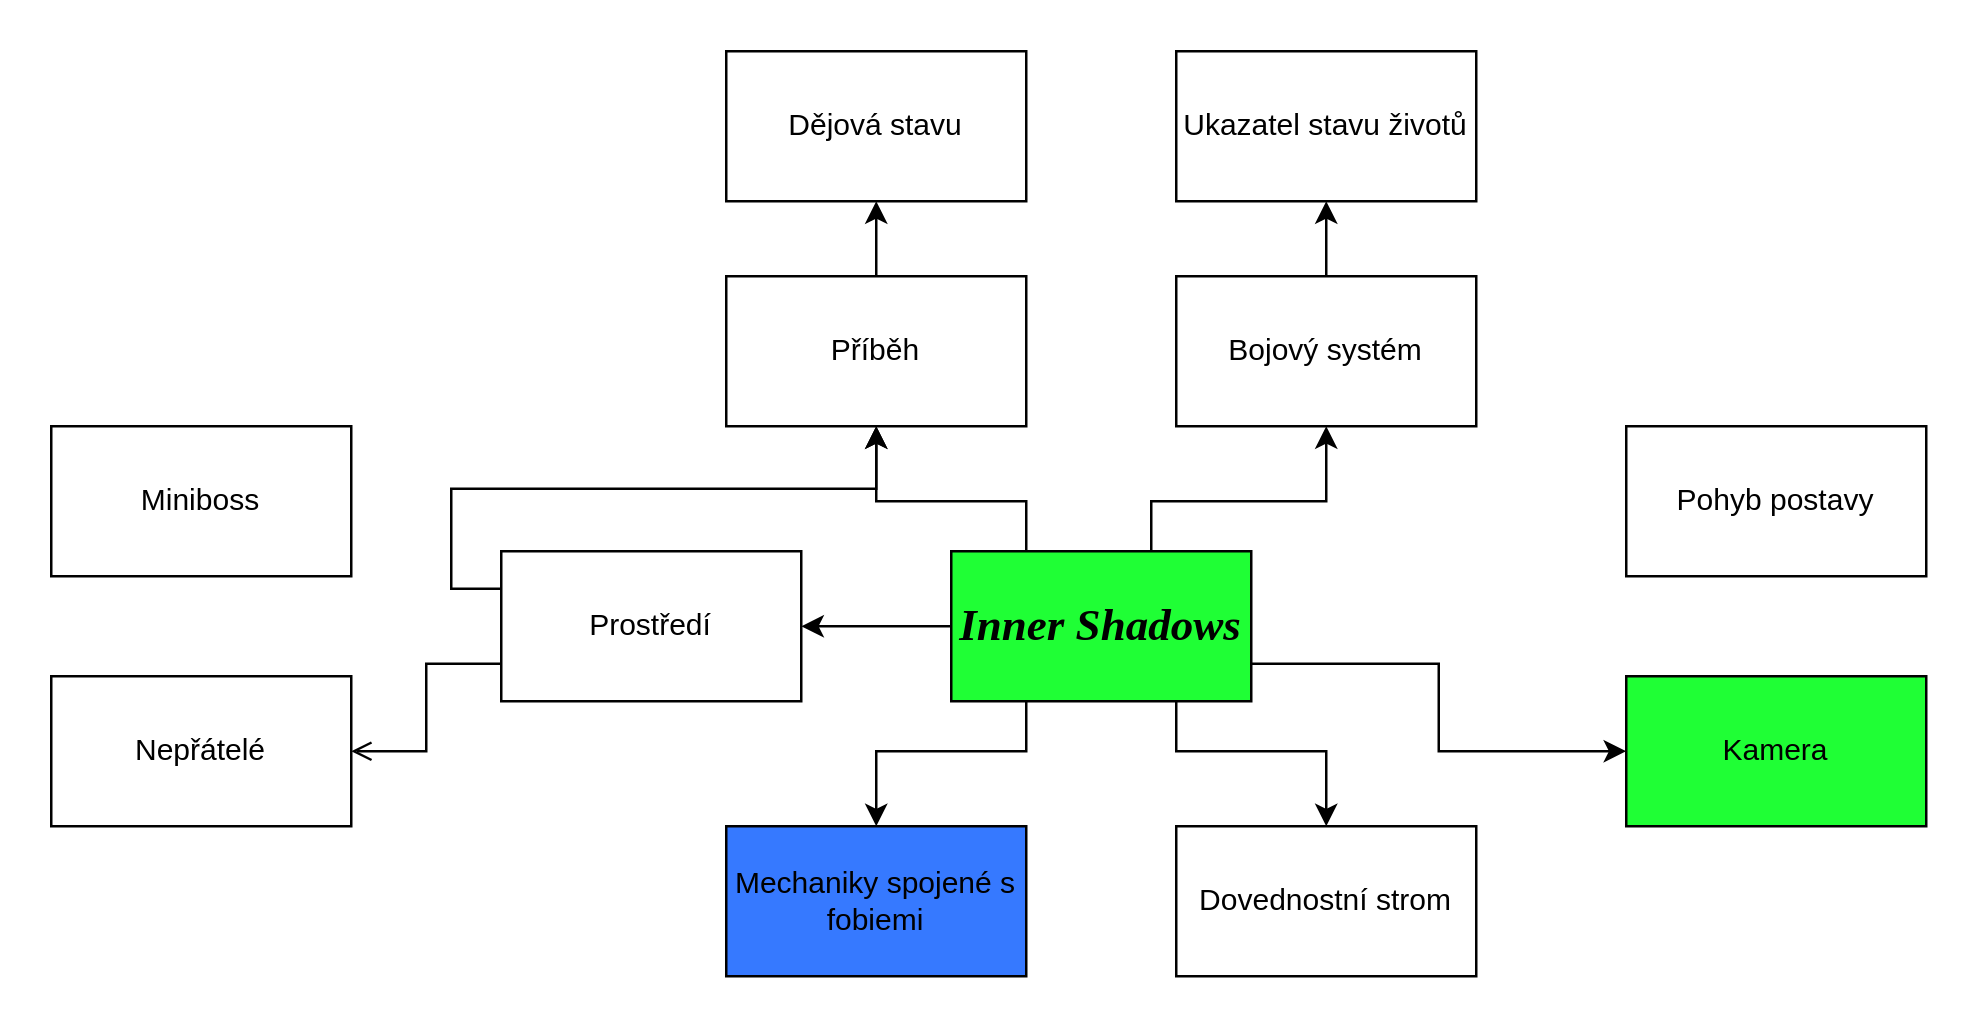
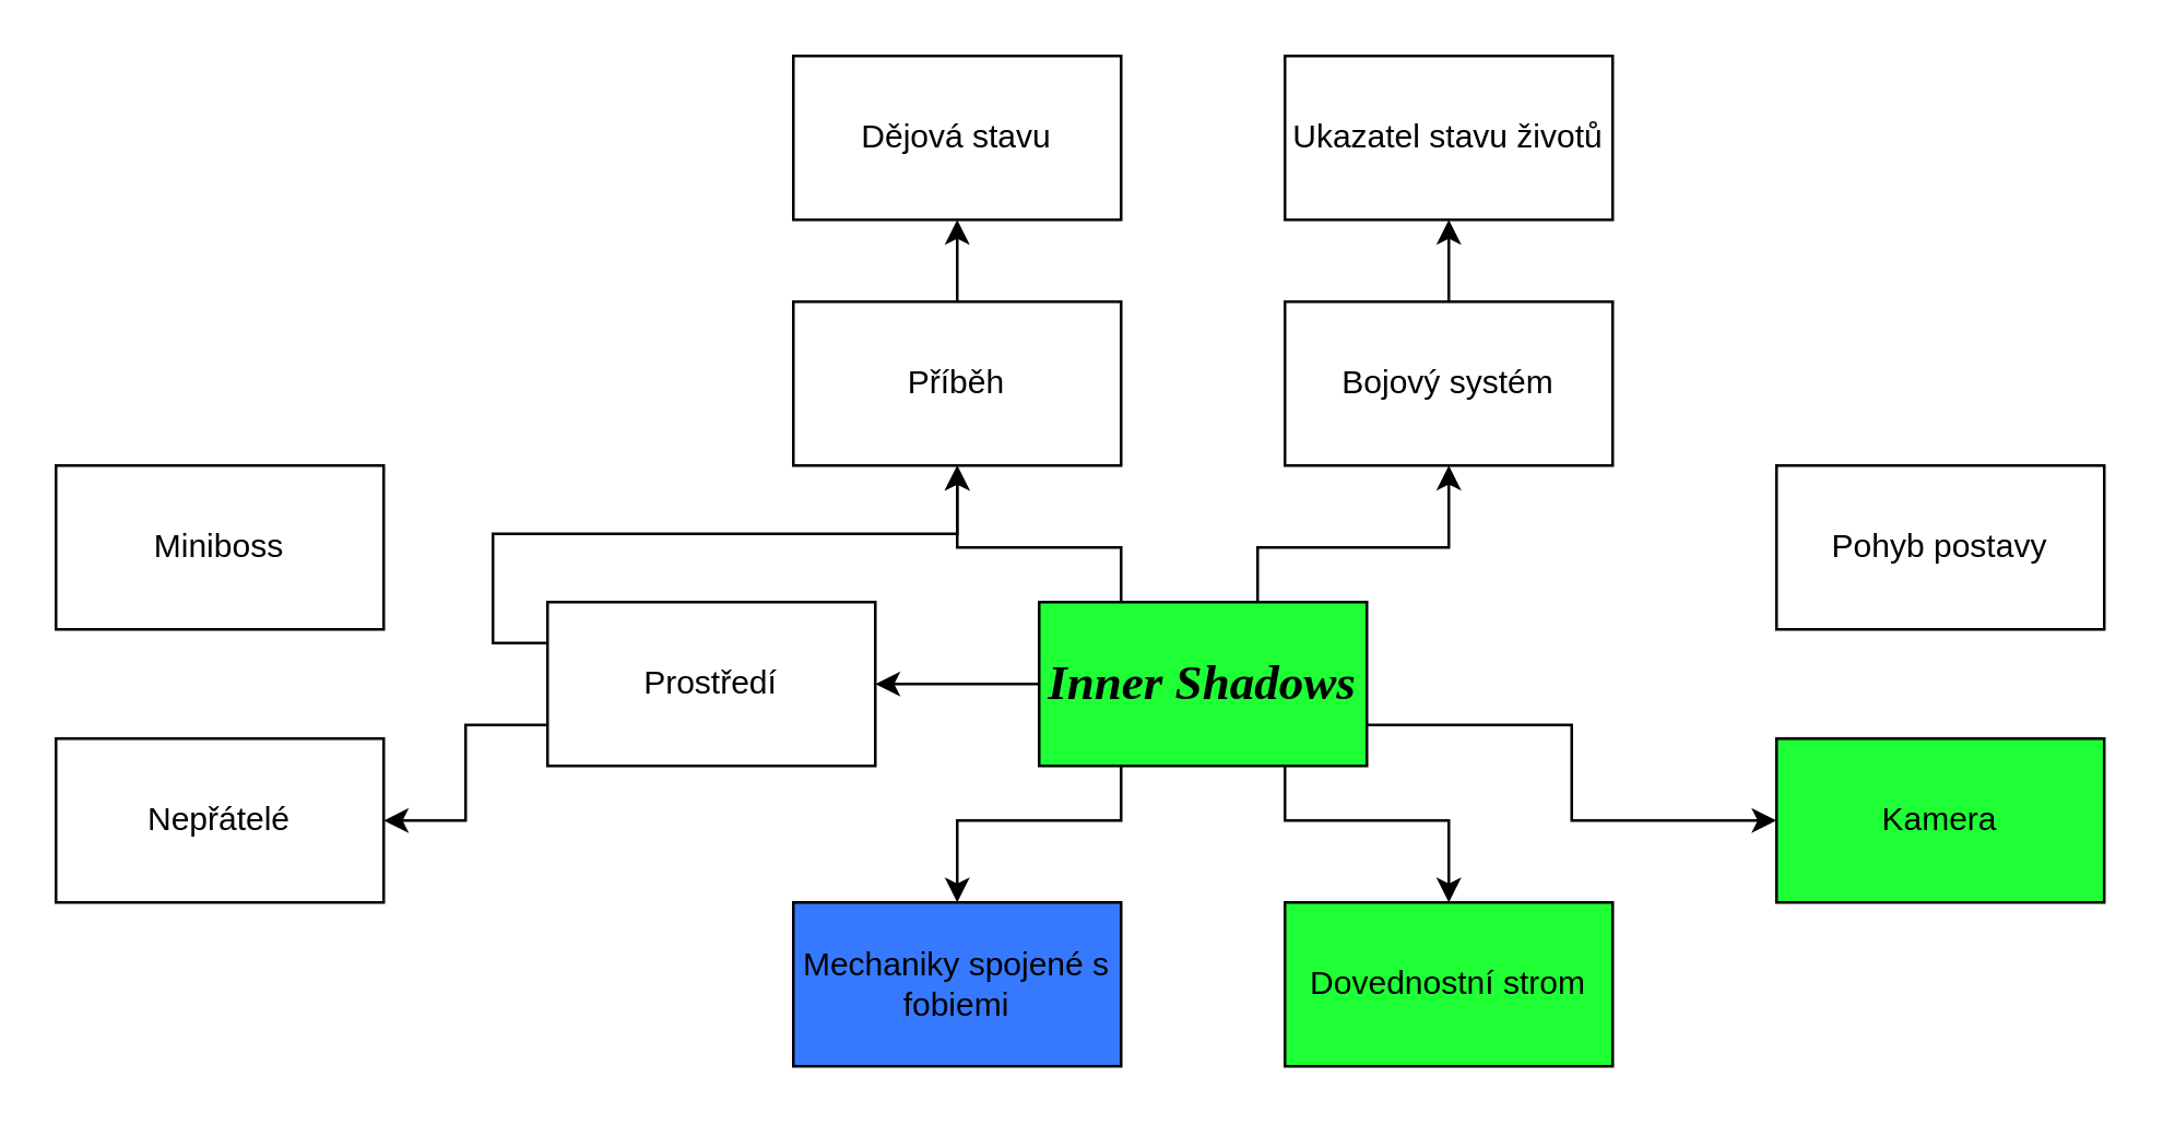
- <mxCell id="10" style="edgeStyle=orthogonalEdgeStyle;rounded=0;orthogonalLoop=1;jettySize=auto;html=1;exitX=0;exitY=0.75;exitDx=0;exitDy=0;entryX=1;entryY=0.5;entryDx=0;entryDy=0;endArrow=open;" parent="1" source="12" target="16" edge="1"><mxGeometry relative="1" as="geometry"><Array as="points"><mxPoint x="170" y="265" /><mxPoint x="170" y="300" /></Array></mxGeometry></mxCell>
+ <mxCell id="10" style="edgeStyle=orthogonalEdgeStyle;rounded=0;orthogonalLoop=1;jettySize=auto;html=1;exitX=0;exitY=0.75;exitDx=0;exitDy=0;entryX=1;entryY=0.5;entryDx=0;entryDy=0;" parent="1" source="12" target="16" edge="1"><mxGeometry relative="1" as="geometry"><Array as="points"><mxPoint x="170" y="265" /><mxPoint x="170" y="300" /></Array></mxGeometry></mxCell>
- <mxCell id="9" value="Dovednostní strom" style="rounded=0;whiteSpace=wrap;html=1;" parent="1" vertex="1"><mxGeometry x="470" y="330" width="120" height="60" as="geometry" /></mxCell>
+ <mxCell id="9" value="Dovednostní strom" style="rounded=0;whiteSpace=wrap;html=1;fillColor=#1fff35;" parent="1" vertex="1"><mxGeometry x="470" y="330" width="120" height="60" as="geometry" /></mxCell>
